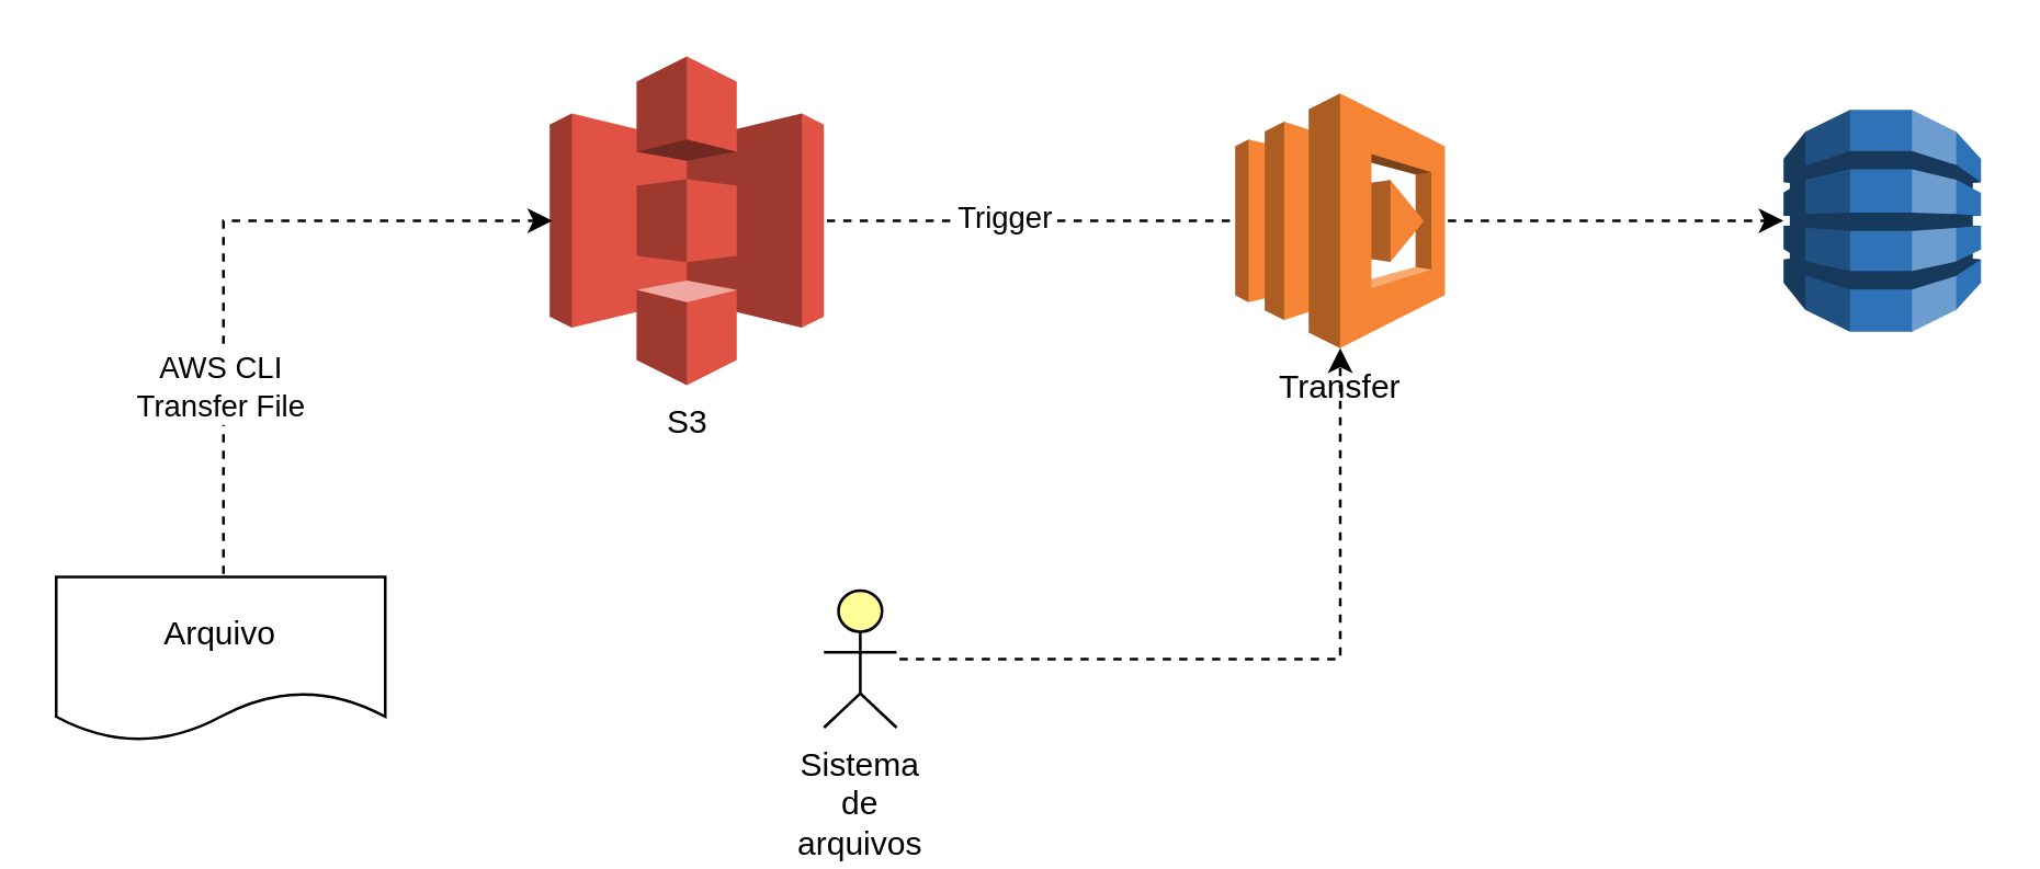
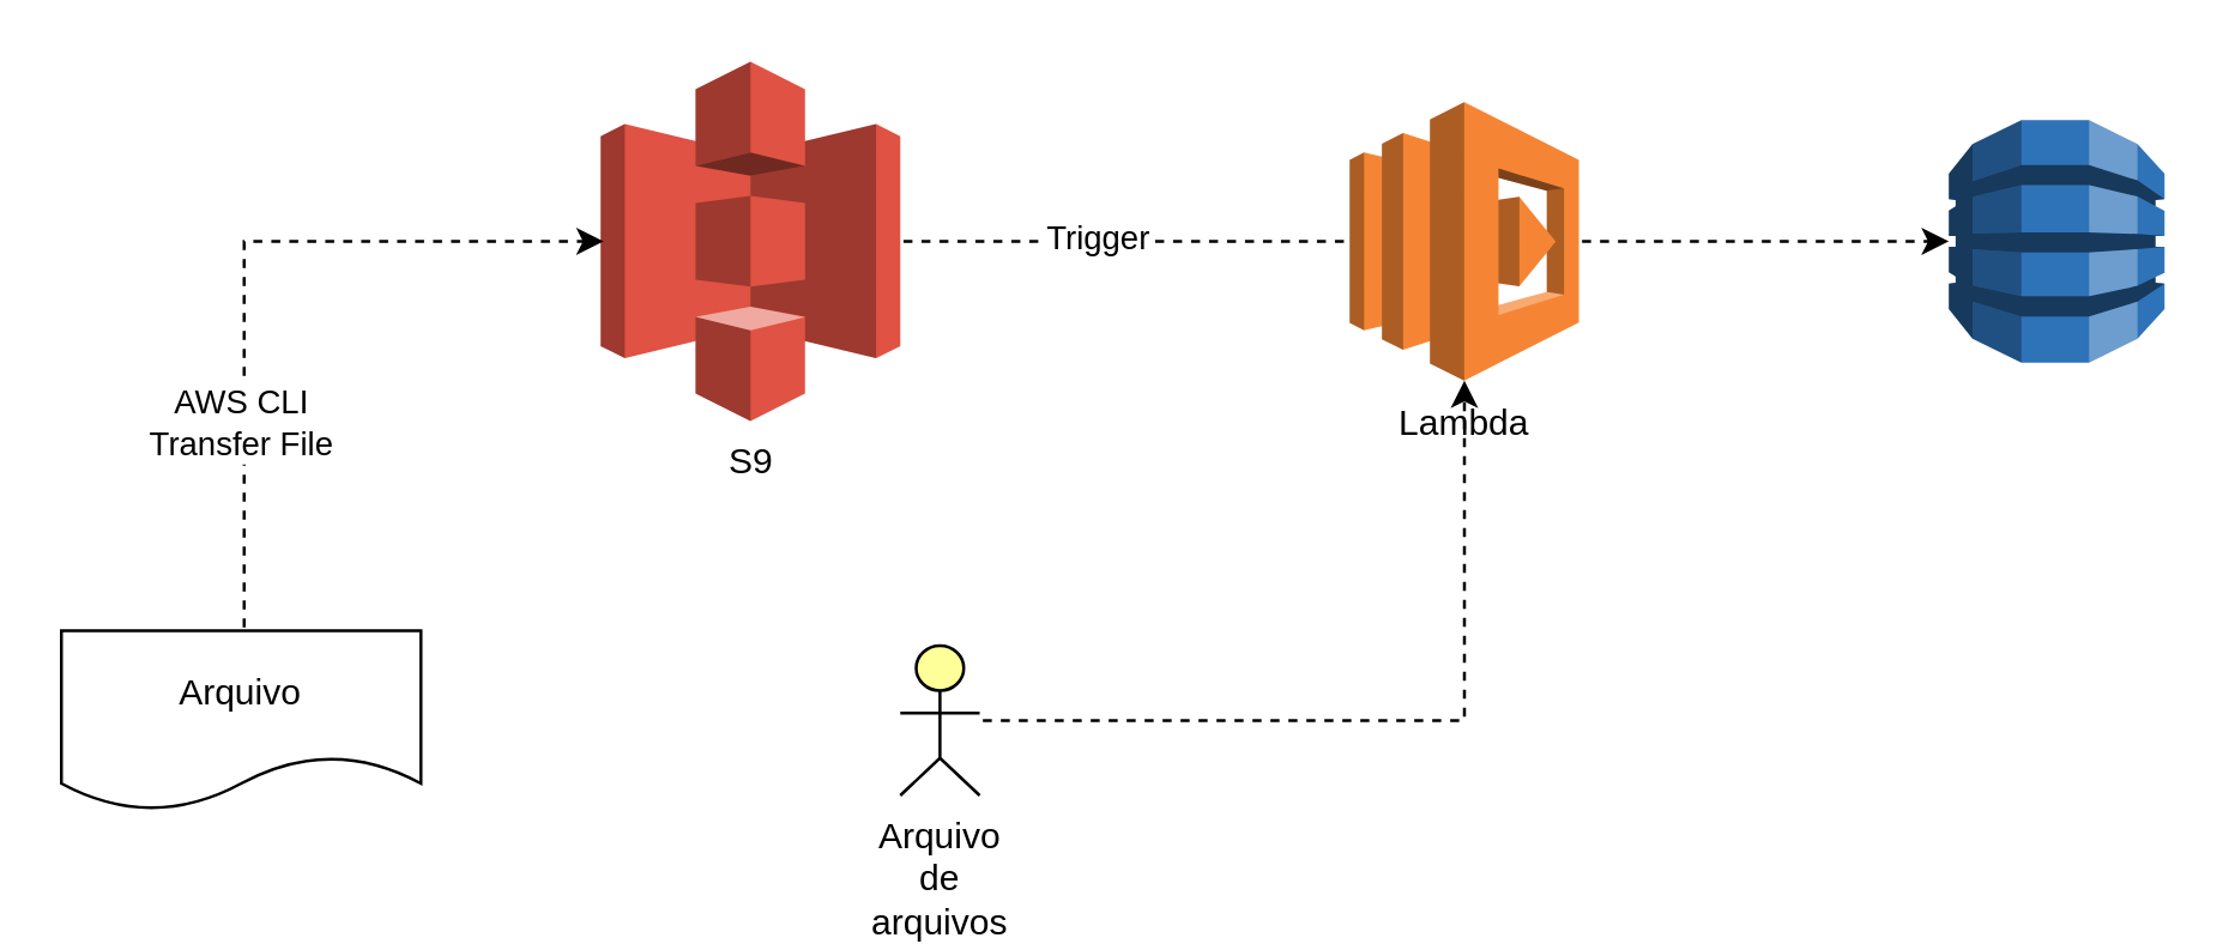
- <mxCell id="6" value="Transfer" style="outlineConnect=0;dashed=0;verticalLabelPosition=bottom;verticalAlign=top;align=center;html=1;shape=mxgraph.aws3.lambda;fillColor=#F58534;gradientColor=none;" vertex="1" parent="1"><mxGeometry x="450" y="33.5" width="76.5" height="93" as="geometry" /></mxCell>
+ <mxCell id="6" value="Lambda" style="outlineConnect=0;dashed=0;verticalLabelPosition=bottom;verticalAlign=top;align=center;html=1;shape=mxgraph.aws3.lambda;fillColor=#F58534;gradientColor=none;" vertex="1" parent="1"><mxGeometry x="450" y="33.5" width="76.5" height="93" as="geometry" /></mxCell>
- <mxCell id="4" value="S3" style="outlineConnect=0;dashed=0;verticalLabelPosition=bottom;verticalAlign=top;align=center;html=1;shape=mxgraph.aws3.s3;fillColor=#E05243;gradientColor=none;" vertex="1" parent="1"><mxGeometry x="200" y="20" width="100" height="120" as="geometry" /></mxCell>
+ <mxCell id="4" value="S9" style="outlineConnect=0;dashed=0;verticalLabelPosition=bottom;verticalAlign=top;align=center;html=1;shape=mxgraph.aws3.s3;fillColor=#E05243;gradientColor=none;" vertex="1" parent="1"><mxGeometry x="200" y="20" width="100" height="120" as="geometry" /></mxCell>
- <mxCell id="11" value="Sistema de arquivos" style="html=1;outlineConnect=0;whiteSpace=wrap;fillColor=#ffff99;verticalLabelPosition=bottom;verticalAlign=top;align=center;shape=mxgraph.archimate3.actor;" vertex="1" parent="1"><mxGeometry x="300" y="215" width="26.5" height="50" as="geometry" /></mxCell>
+ <mxCell id="11" value="Arquivo de arquivos" style="html=1;outlineConnect=0;whiteSpace=wrap;fillColor=#ffff99;verticalLabelPosition=bottom;verticalAlign=top;align=center;shape=mxgraph.archimate3.actor;" vertex="1" parent="1"><mxGeometry x="300" y="215" width="26.5" height="50" as="geometry" /></mxCell>
